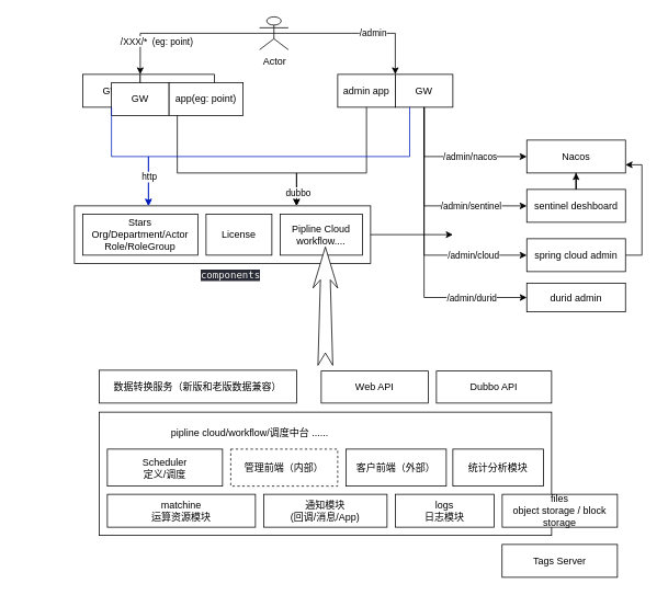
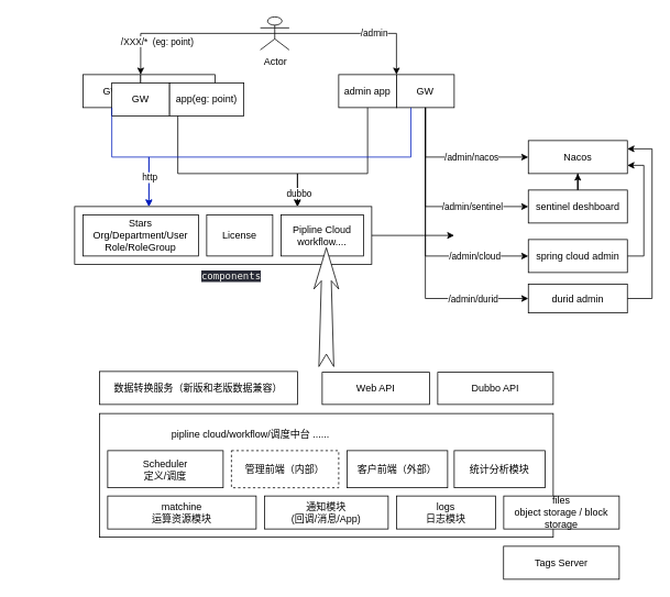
+ <mxCell id="26" style="edgeStyle=orthogonalEdgeStyle;rounded=0;orthogonalLoop=1;jettySize=auto;html=1;exitX=1;exitY=0.5;exitDx=0;exitDy=0;entryX=1;entryY=0.25;entryDx=0;entryDy=0;" parent="1" source="27" target="2" edge="1"><mxGeometry relative="1" as="geometry"><Array as="points"><mxPoint x="789.83" y="362" /><mxPoint x="789.83" y="180" /></Array></mxGeometry></mxCell>
- <mxCell id="35" value="Stars&lt;br&gt;Org/Department/Actor&lt;br&gt;Role/RoleGroup" style="rounded=0;whiteSpace=wrap;html=1;" parent="33" vertex="1"><mxGeometry x="10" y="10" width="140" height="50" as="geometry" /></mxCell>
+ <mxCell id="35" value="Stars&lt;br&gt;Org/Department/User&lt;br&gt;Role/RoleGroup" style="rounded=0;whiteSpace=wrap;html=1;" parent="33" vertex="1"><mxGeometry x="10" y="10" width="140" height="50" as="geometry" /></mxCell>
